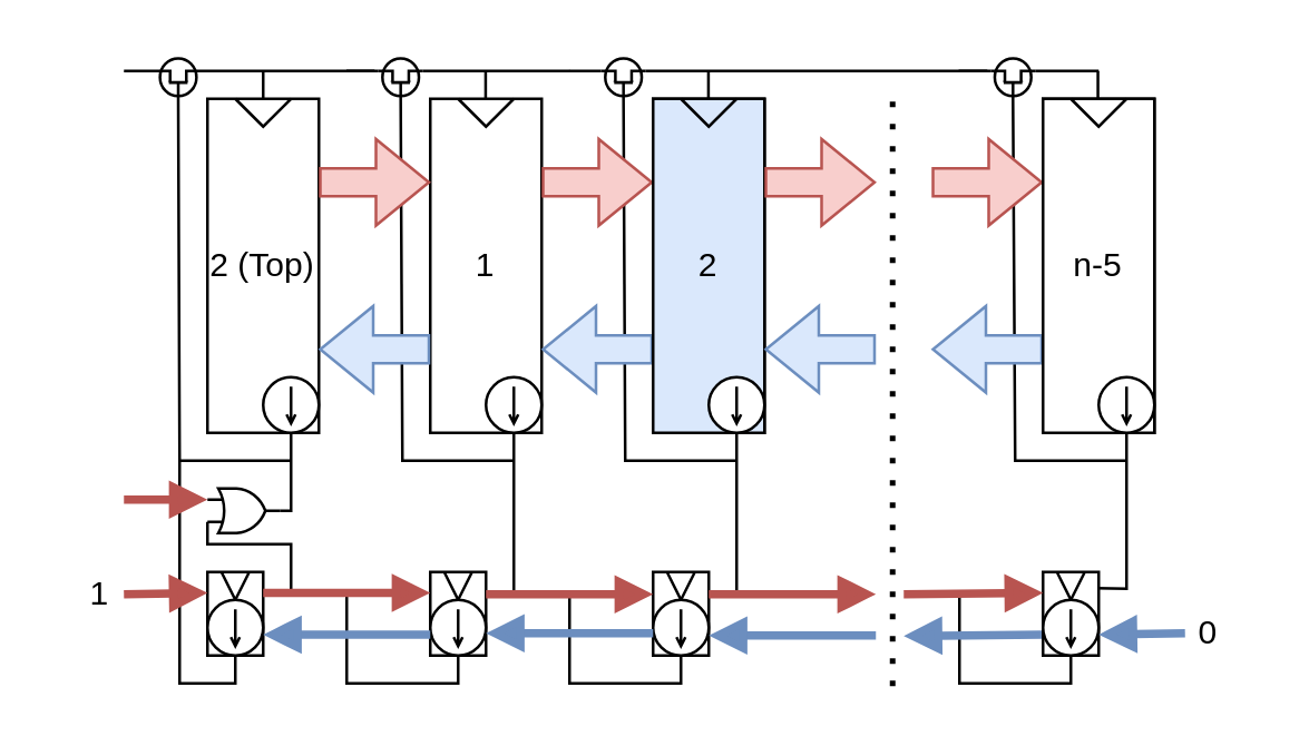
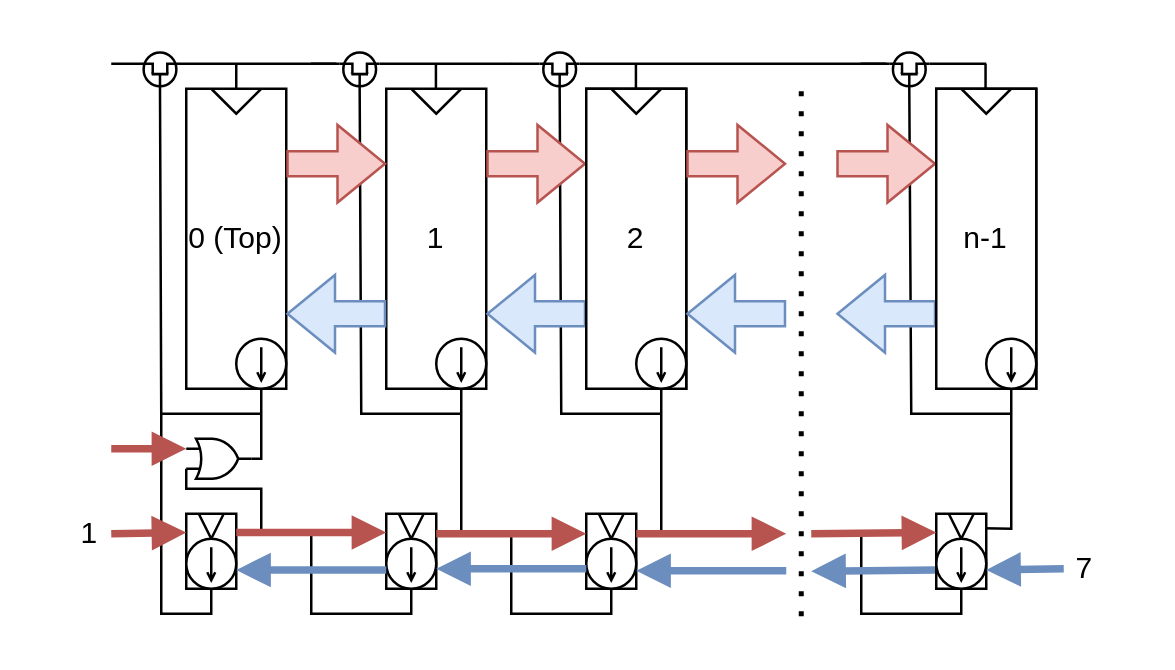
- <mxCell id="17" value="&lt;span style=&quot;background-color: transparent; color: light-dark(rgb(0, 0, 0), rgb(255, 255, 255));&quot;&gt;2 (Top)&lt;/span&gt;" style="rounded=0;whiteSpace=wrap;html=1;" parent="1" vertex="1"><mxGeometry x="74" y="35" width="40" height="120" as="geometry" /></mxCell>
+ <mxCell id="17" value="&lt;span style=&quot;background-color: transparent; color: light-dark(rgb(0, 0, 0), rgb(255, 255, 255));&quot;&gt;0 (Top)&lt;/span&gt;" style="rounded=0;whiteSpace=wrap;html=1;" parent="1" vertex="1"><mxGeometry x="74" y="35" width="40" height="120" as="geometry" /></mxCell>
- <mxCell id="20" value="2" style="rounded=0;whiteSpace=wrap;html=1;fillColor=#dae8fc;" parent="1" vertex="1"><mxGeometry x="234" y="35" width="40" height="120" as="geometry" /></mxCell>
+ <mxCell id="20" value="2" style="rounded=0;whiteSpace=wrap;html=1;" parent="1" vertex="1"><mxGeometry x="234" y="35" width="40" height="120" as="geometry" /></mxCell>
- <mxCell id="33" value="n-5" style="rounded=0;whiteSpace=wrap;html=1;" parent="1" vertex="1"><mxGeometry x="374" y="35" width="40" height="120" as="geometry" /></mxCell>
+ <mxCell id="33" value="n-1" style="rounded=0;whiteSpace=wrap;html=1;" parent="1" vertex="1"><mxGeometry x="374" y="35" width="40" height="120" as="geometry" /></mxCell>
- <mxCell id="49" value="0" style="text;html=1;align=center;verticalAlign=middle;resizable=0;points=[];autosize=1;strokeColor=none;fillColor=none;" parent="1" vertex="1"><mxGeometry x="418" y="212" width="30" height="30" as="geometry" /></mxCell>
+ <mxCell id="49" value="7" style="text;html=1;align=center;verticalAlign=middle;resizable=0;points=[];autosize=1;strokeColor=none;fillColor=none;" parent="1" vertex="1"><mxGeometry x="418" y="212" width="30" height="30" as="geometry" /></mxCell>
